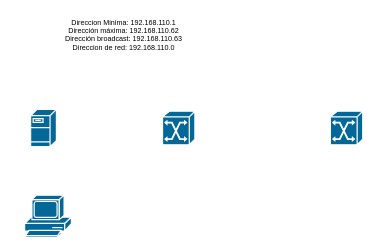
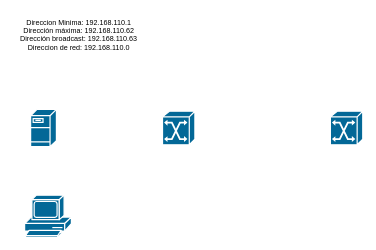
- <mxCell id="2" value="&lt;div&gt;Direccion Minima: 192.168.110.1&lt;/div&gt;&lt;div&gt;Dirección máxima: 192.168.110.62&lt;/div&gt;&lt;div&gt;Dirección broadcast: 192.168.110.63&lt;/div&gt;&lt;div&gt;Direccion de red: 192.168.110.0&lt;/div&gt;&lt;div&gt;&lt;br&gt;&lt;/div&gt;" style="text;html=1;align=center;verticalAlign=middle;resizable=0;points=[];autosize=1;strokeColor=none;fillColor=none;" vertex="1" parent="1"><mxGeometry x="95" y="20" width="220" height="90" as="geometry" /></mxCell>
+ <mxCell id="2" value="&lt;div&gt;Direccion Minima: 192.168.110.1&lt;/div&gt;&lt;div&gt;Dirección máxima: 192.168.110.62&lt;/div&gt;&lt;div&gt;Dirección broadcast: 192.168.110.63&lt;/div&gt;&lt;div&gt;Direccion de red: 192.168.110.0&lt;/div&gt;&lt;div&gt;&lt;br&gt;&lt;/div&gt;" style="text;html=1;align=center;verticalAlign=middle;resizable=0;points=[];autosize=1;strokeColor=none;fillColor=none;" vertex="1" parent="1"><mxGeometry x="20" y="20" width="220" height="90" as="geometry" /></mxCell>
